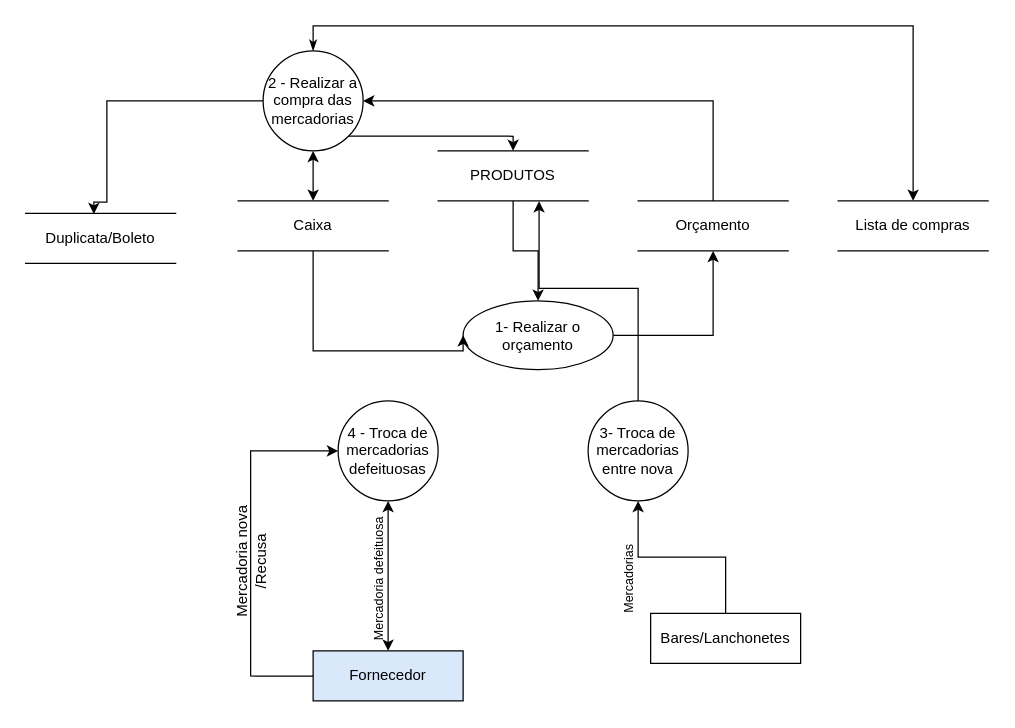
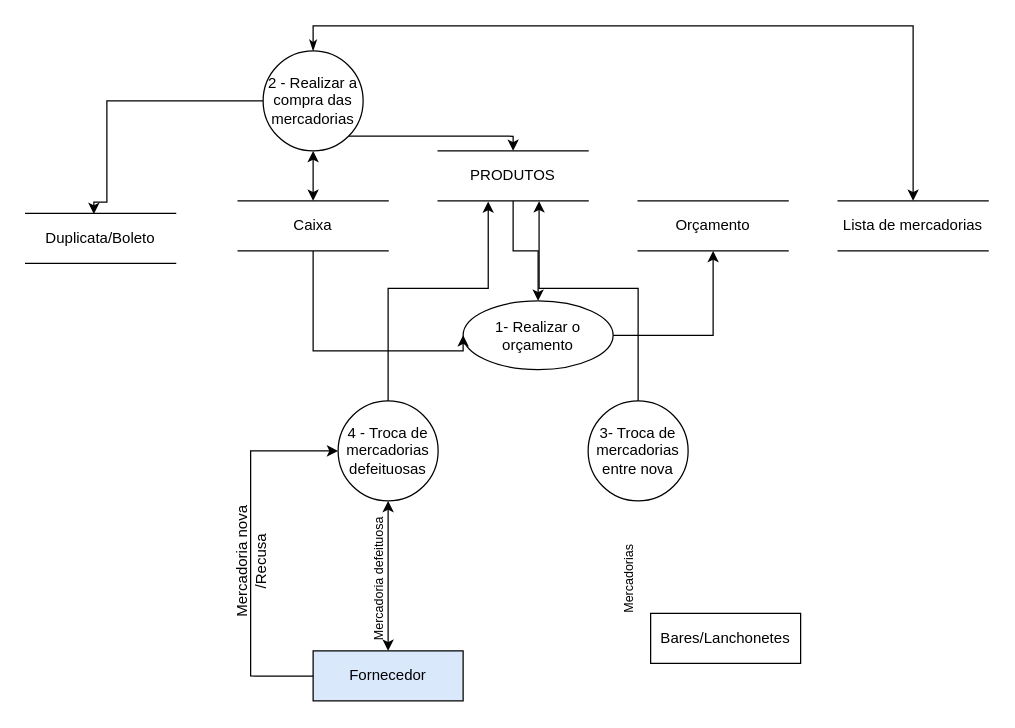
- <mxCell id="14" value="" style="edgeStyle=orthogonalEdgeStyle;rounded=0;orthogonalLoop=1;jettySize=auto;html=1;startArrow=none;startFill=0;entryX=1;entryY=0.5;entryDx=0;entryDy=0;" parent="1" source="15" target="7" edge="1"><mxGeometry relative="1" as="geometry"><mxPoint x="250" y="10" as="targetPoint" /><Array as="points"><mxPoint x="570" y="80" /></Array></mxGeometry></mxCell>
- <mxCell id="28" value="Lista de compras" style="shape=partialRectangle;whiteSpace=wrap;html=1;left=0;right=0;fillColor=none;" vertex="1" parent="1"><mxGeometry x="670" y="160" width="120" height="40" as="geometry" /></mxCell>
+ <mxCell id="28" value="Lista de mercadorias" style="shape=partialRectangle;whiteSpace=wrap;html=1;left=0;right=0;fillColor=none;" vertex="1" parent="1"><mxGeometry x="670" y="160" width="120" height="40" as="geometry" /></mxCell>
+ <mxCell id="10" value="" style="edgeStyle=orthogonalEdgeStyle;rounded=0;orthogonalLoop=1;jettySize=auto;html=1;startArrow=none;startFill=0;entryX=0.334;entryY=1.014;entryDx=0;entryDy=0;entryPerimeter=0;" parent="1" source="11" target="13" edge="1"><mxGeometry relative="1" as="geometry"><mxPoint x="310" y="220" as="targetPoint" /><Array as="points"><mxPoint x="310" y="230" /><mxPoint x="390" y="230" /></Array></mxGeometry></mxCell>
- <mxCell id="19" value="" style="edgeStyle=orthogonalEdgeStyle;rounded=0;orthogonalLoop=1;jettySize=auto;html=1;startArrow=none;startFill=0;" parent="1" source="20" target="9" edge="1"><mxGeometry relative="1" as="geometry" /></mxCell>
